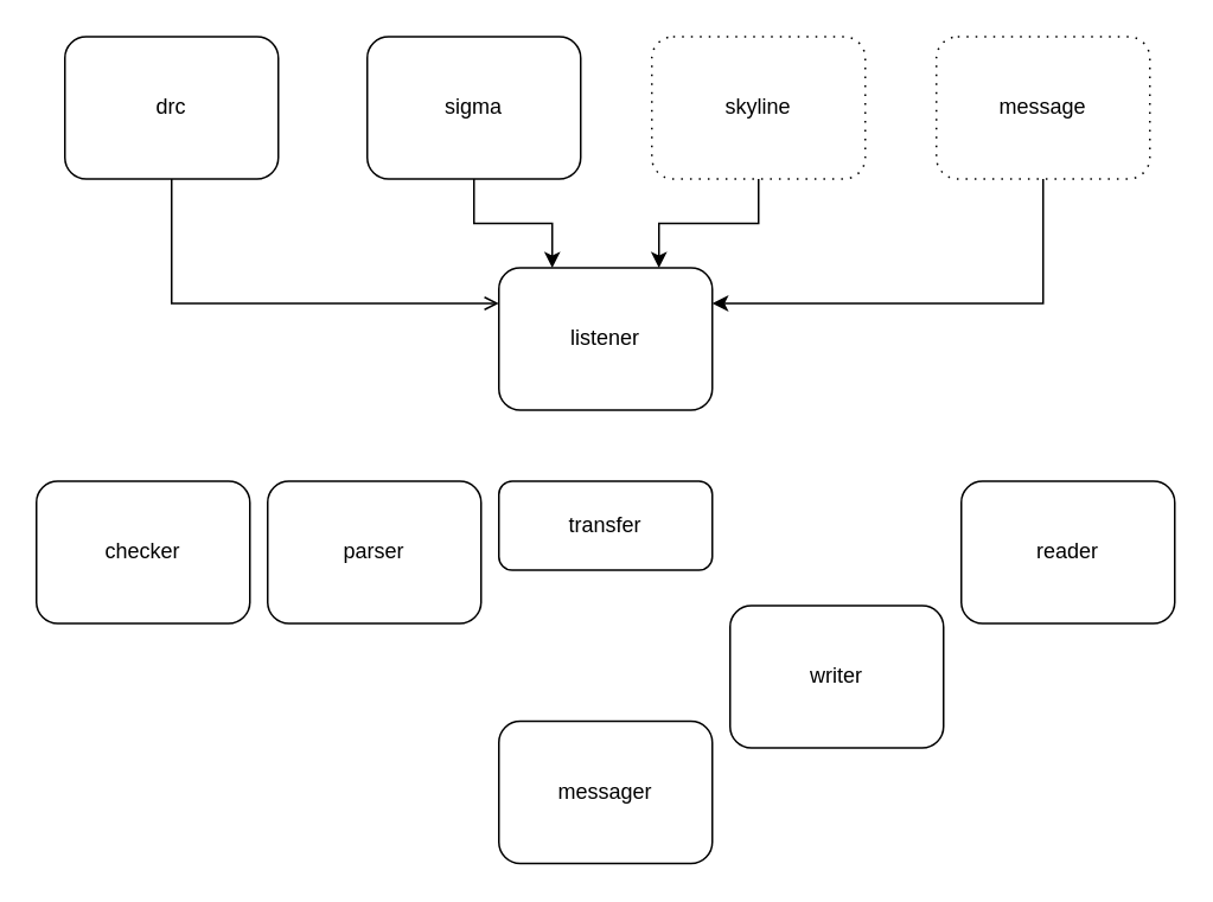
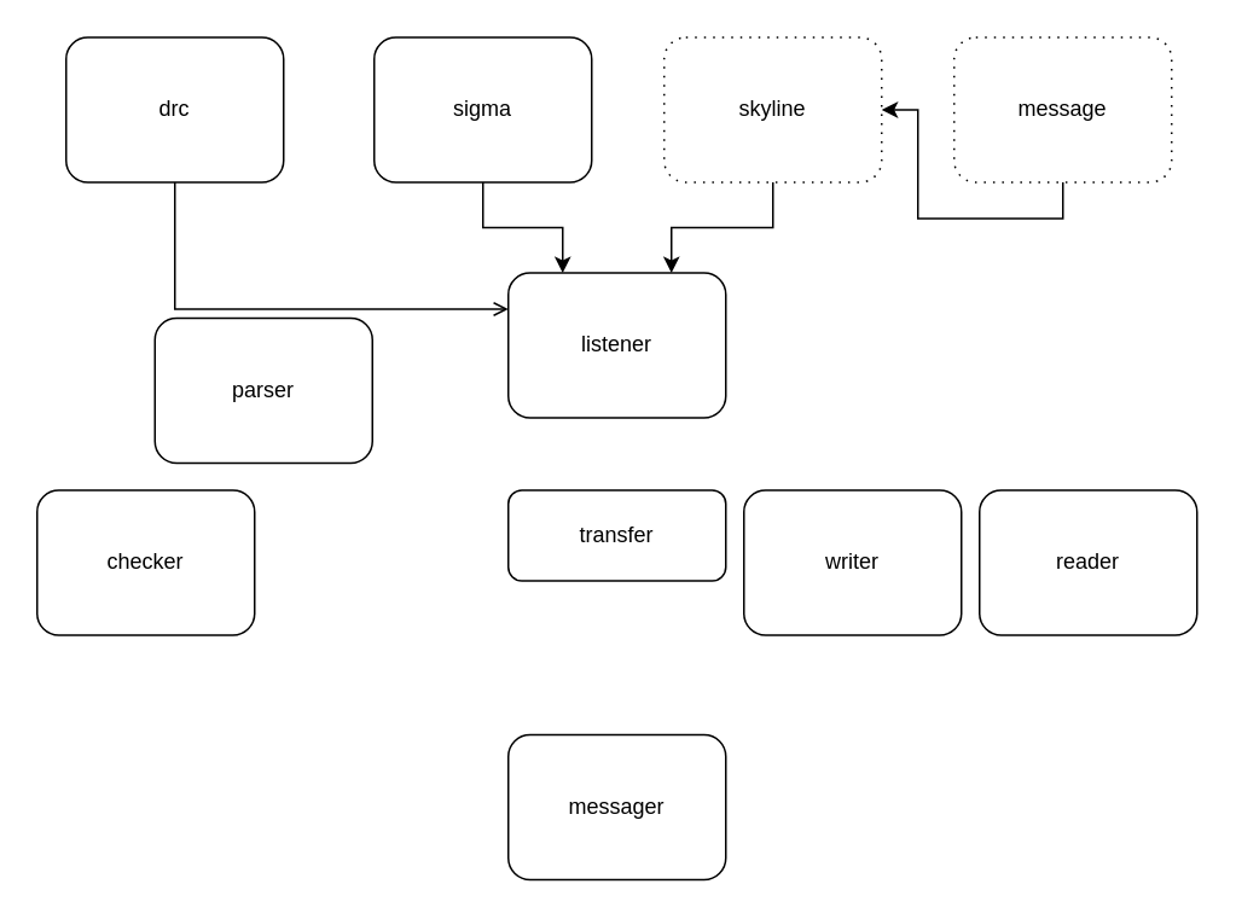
- <mxCell id="2" style="edgeStyle=orthogonalEdgeStyle;rounded=0;orthogonalLoop=1;jettySize=auto;html=1;exitX=0.5;exitY=1;exitDx=0;exitDy=0;entryX=1;entryY=0.25;entryDx=0;entryDy=0;" edge="1" parent="1" source="3" target="10"><mxGeometry relative="1" as="geometry" /></mxCell>
+ <mxCell id="2" style="edgeStyle=orthogonalEdgeStyle;rounded=0;orthogonalLoop=1;jettySize=auto;html=1;exitX=0.5;exitY=1;exitDx=0;exitDy=0;" edge="1" parent="1" source="3" target="5"><mxGeometry relative="1" as="geometry" /></mxCell>
- <mxCell id="11" value="parser" style="shape=ext;rounded=1;html=1;whiteSpace=wrap;" vertex="1" parent="1"><mxGeometry x="150" y="270" width="120" height="80" as="geometry" /></mxCell>
+ <mxCell id="11" value="parser" style="shape=ext;rounded=1;html=1;whiteSpace=wrap;" vertex="1" parent="1"><mxGeometry x="85" y="175" width="120" height="80" as="geometry" /></mxCell>
- <mxCell id="14" value="writer" style="shape=ext;rounded=1;html=1;whiteSpace=wrap;" vertex="1" parent="1"><mxGeometry x="410" y="340" width="120" height="80" as="geometry" /></mxCell>
+ <mxCell id="14" value="writer" style="shape=ext;rounded=1;html=1;whiteSpace=wrap;" vertex="1" parent="1"><mxGeometry x="410" y="270" width="120" height="80" as="geometry" /></mxCell>
